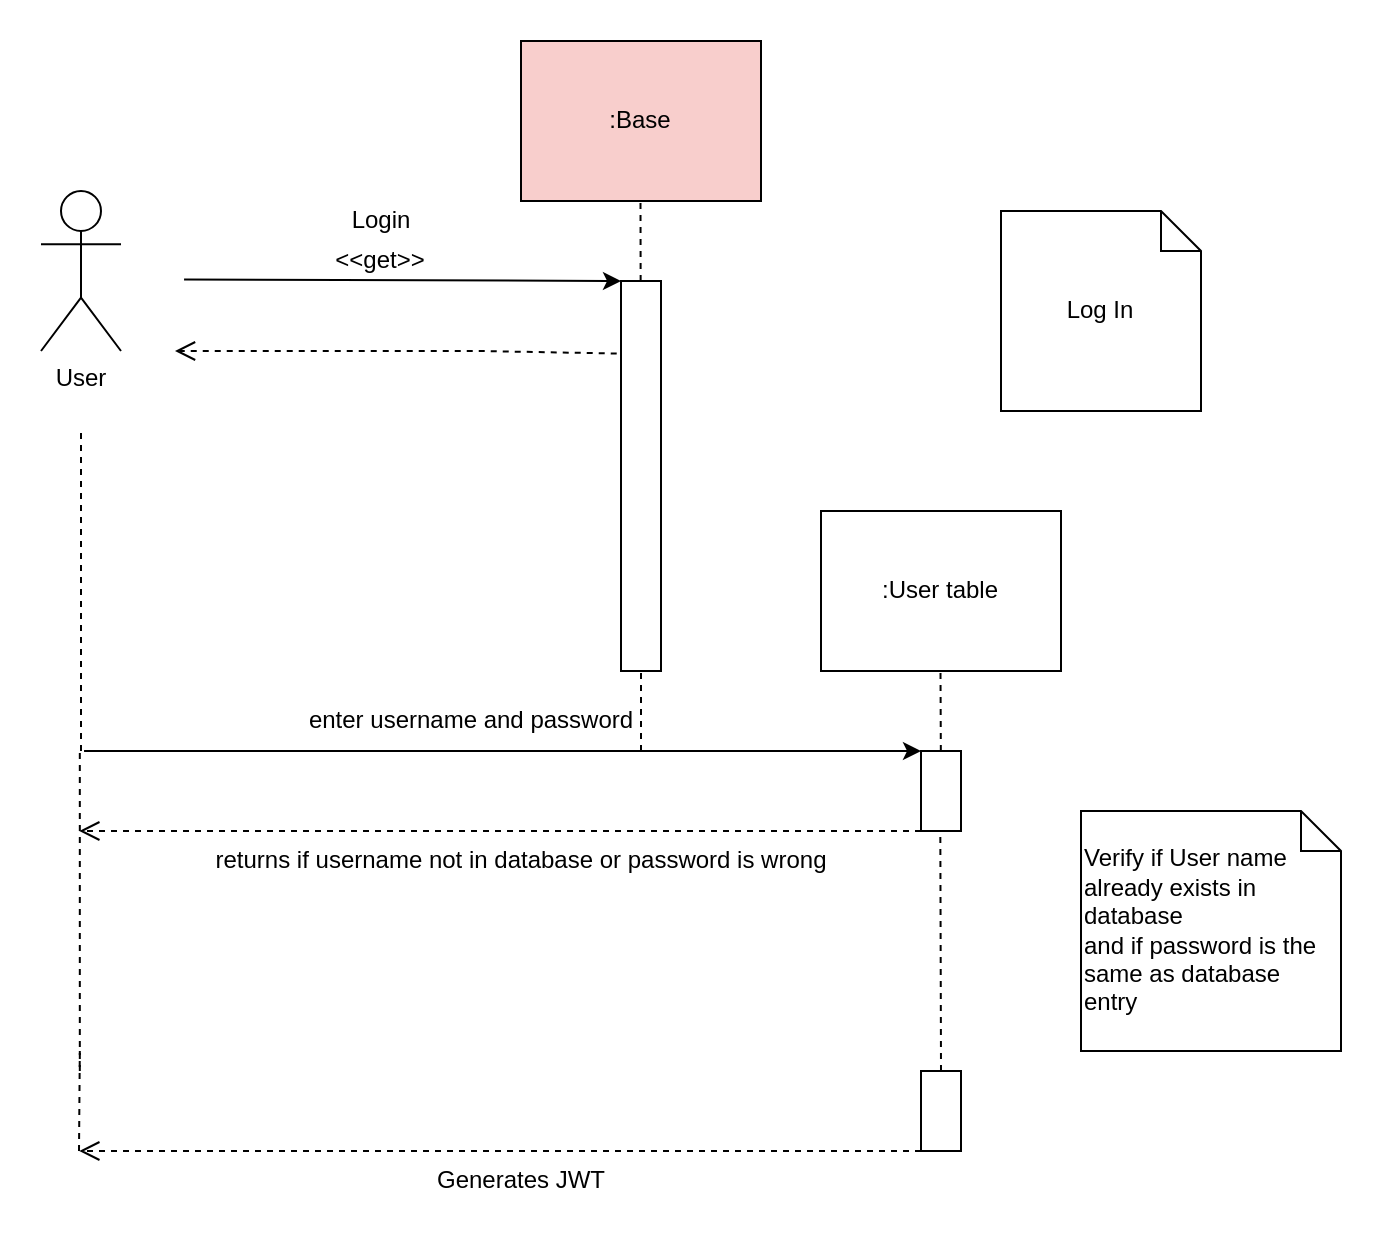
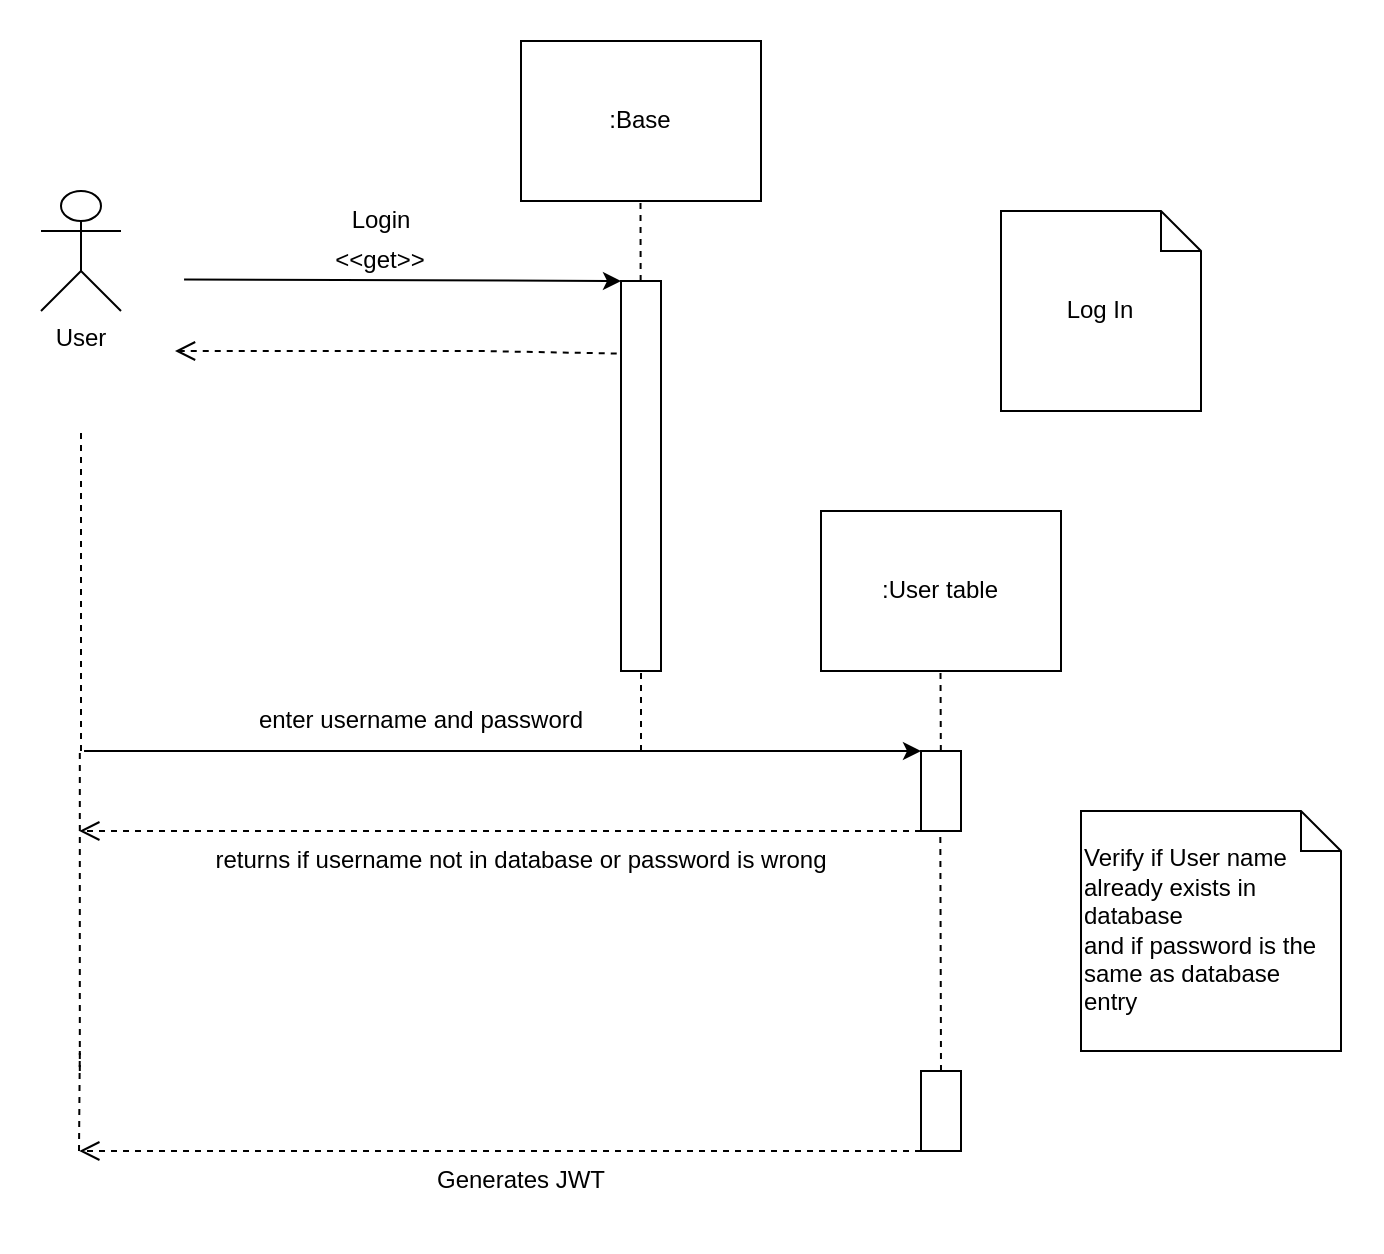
- <mxCell id="3" value=":Base" style="rounded=0;whiteSpace=wrap;html=1;fillColor=#f8cecc;" parent="1" vertex="1"><mxGeometry x="260" y="20" width="120" height="80" as="geometry" /></mxCell>
+ <mxCell id="3" value=":Base" style="rounded=0;whiteSpace=wrap;html=1;" parent="1" vertex="1"><mxGeometry x="260" y="20" width="120" height="80" as="geometry" /></mxCell>
- <mxCell id="2" value="User" style="shape=umlActor;verticalLabelPosition=bottom;verticalAlign=top;html=1;" parent="1" vertex="1"><mxGeometry x="20" y="95" width="40" height="80" as="geometry" /></mxCell>
+ <mxCell id="2" value="User" style="shape=umlActor;verticalLabelPosition=bottom;verticalAlign=top;html=1;" parent="1" vertex="1"><mxGeometry x="20" y="95" width="40" height="60" as="geometry" /></mxCell>
- <mxCell id="15" value="enter username and password" style="text;html=1;align=center;verticalAlign=middle;resizable=0;points=[];autosize=1;strokeColor=none;fillColor=none;fontColor=#000000;" parent="1" vertex="1"><mxGeometry x="140" y="345" width="190" height="30" as="geometry" /></mxCell>
+ <mxCell id="15" value="enter username and password" style="text;html=1;align=center;verticalAlign=middle;resizable=0;points=[];autosize=1;strokeColor=none;fillColor=none;fontColor=#000000;" parent="1" vertex="1"><mxGeometry x="115" y="345" width="190" height="30" as="geometry" /></mxCell>
